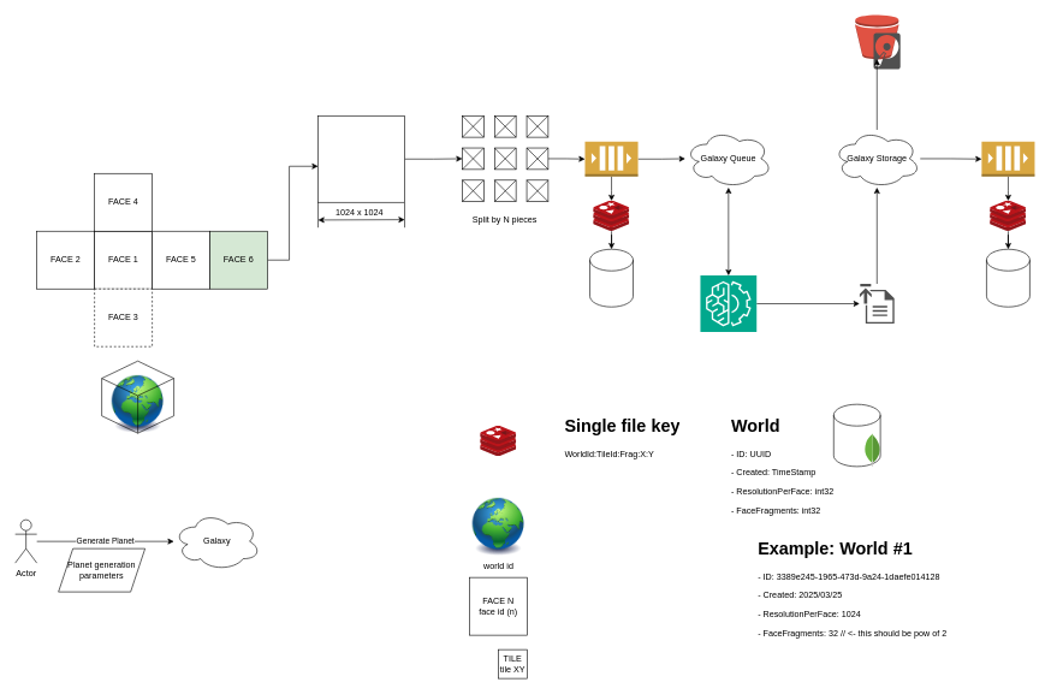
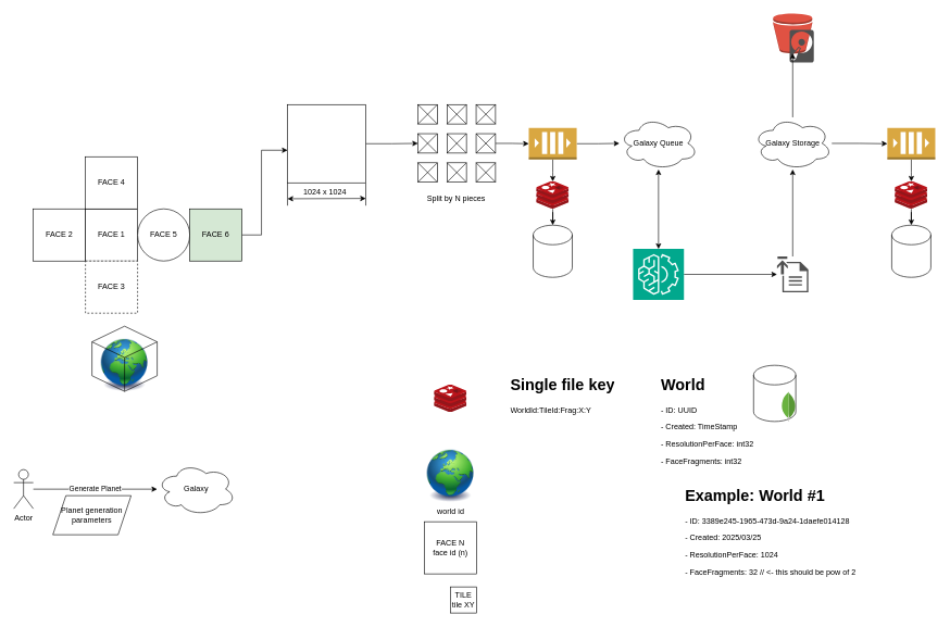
- <mxCell id="15" value="FACE 5" style="whiteSpace=wrap;html=1;aspect=fixed;" parent="1" vertex="1"><mxGeometry x="210" y="320" width="80" height="80" as="geometry" /></mxCell>
+ <mxCell id="15" value="FACE 5" style="ellipse;whiteSpace=wrap;html=1;aspect=fixed;" parent="1" vertex="1"><mxGeometry x="210" y="320" width="80" height="80" as="geometry" /></mxCell>
